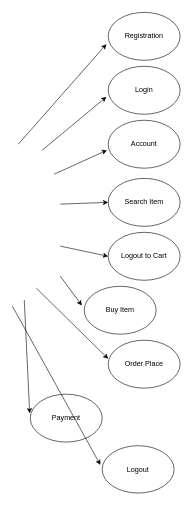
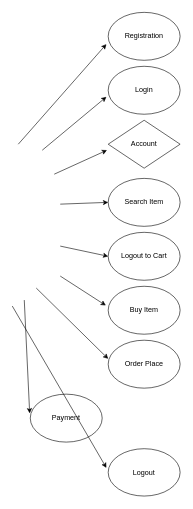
- <mxCell id="18" value="Account" style="ellipse;whiteSpace=wrap;html=1;" vertex="1" parent="1"><mxGeometry x="180" y="200" width="120" height="80" as="geometry" /></mxCell>
+ <mxCell id="18" value="Account" style="rhombus;whiteSpace=wrap;html=1;" vertex="1" parent="1"><mxGeometry x="180" y="200" width="120" height="80" as="geometry" /></mxCell>
- <mxCell id="6" value="Buy Item" style="ellipse;whiteSpace=wrap;html=1;" vertex="1" parent="1"><mxGeometry x="140" y="477" width="120" height="80" as="geometry" /></mxCell>
+ <mxCell id="6" value="Buy Item" style="ellipse;whiteSpace=wrap;html=1;" vertex="1" parent="1"><mxGeometry x="180" y="477" width="120" height="80" as="geometry" /></mxCell>
- <mxCell id="11" value="Logout" style="ellipse;whiteSpace=wrap;html=1;" vertex="1" parent="1"><mxGeometry x="170" y="743" width="120" height="79" as="geometry" /></mxCell>
+ <mxCell id="11" value="Logout" style="ellipse;whiteSpace=wrap;html=1;" vertex="1" parent="1"><mxGeometry x="180" y="748" width="120" height="79" as="geometry" /></mxCell>
